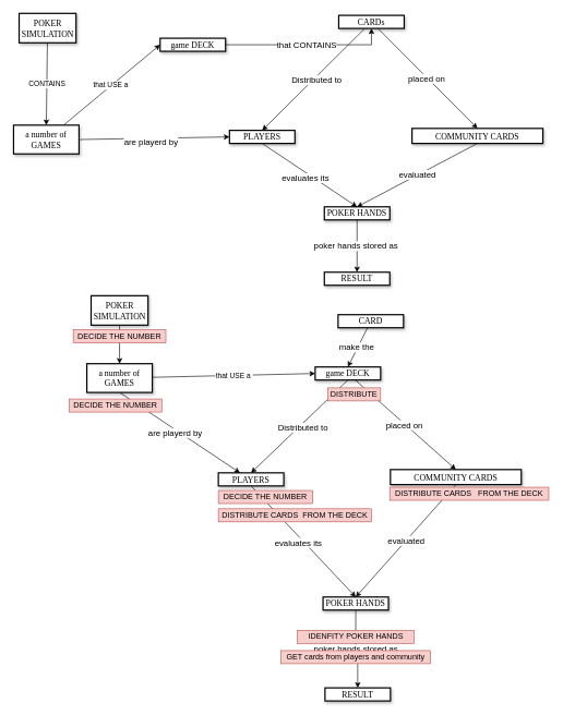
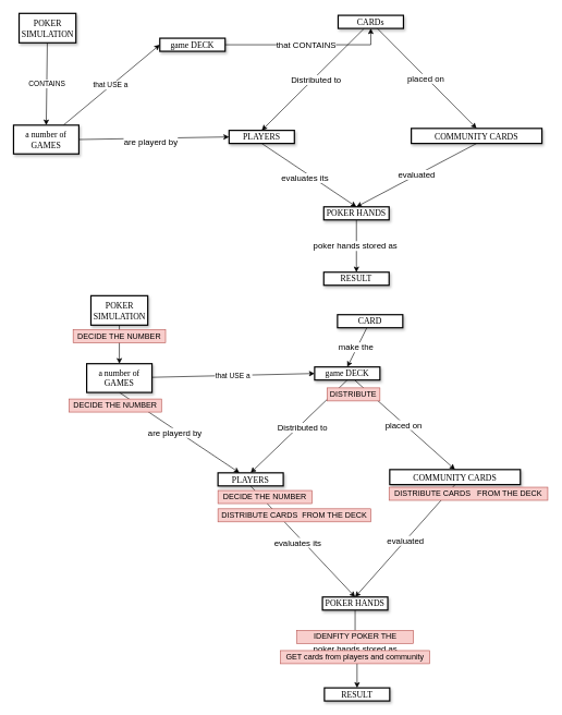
- <mxCell id="49" value="IDENFITY POKER HANDS" style="text;strokeColor=#b85450;align=center;fillColor=#f8cecc;html=1;verticalAlign=middle;whiteSpace=wrap;rounded=0;" parent="1" vertex="1"><mxGeometry x="453.75" y="964" width="178.5" height="20" as="geometry" /></mxCell>
+ <mxCell id="49" value="IDENFITY POKER THE" style="text;strokeColor=#b85450;align=center;fillColor=#f8cecc;html=1;verticalAlign=middle;whiteSpace=wrap;rounded=0;" parent="1" vertex="1"><mxGeometry x="453.75" y="964" width="178.5" height="20" as="geometry" /></mxCell>
